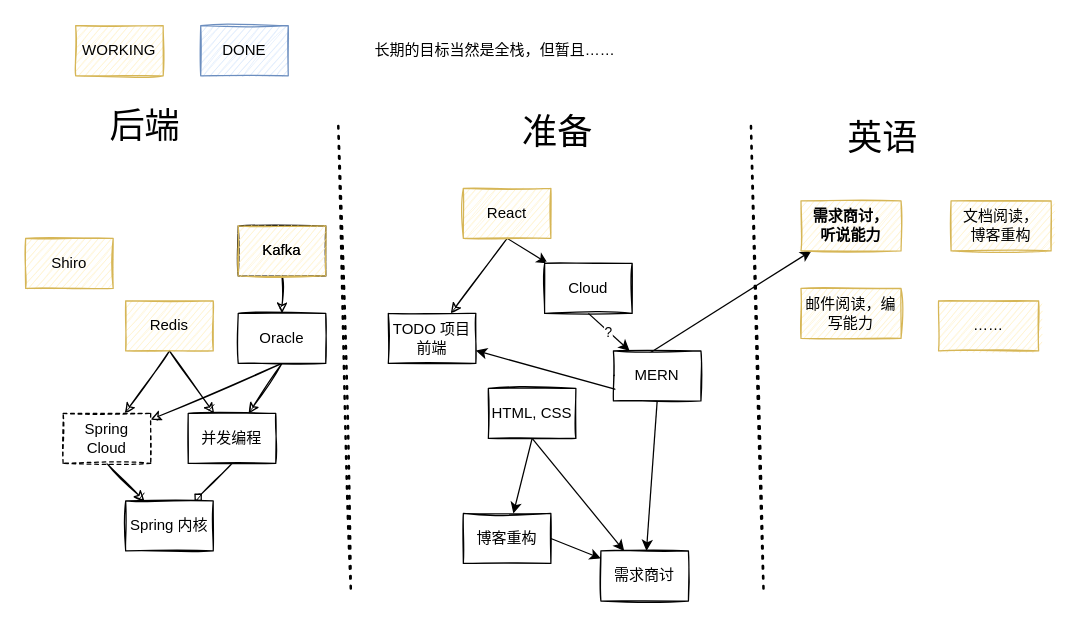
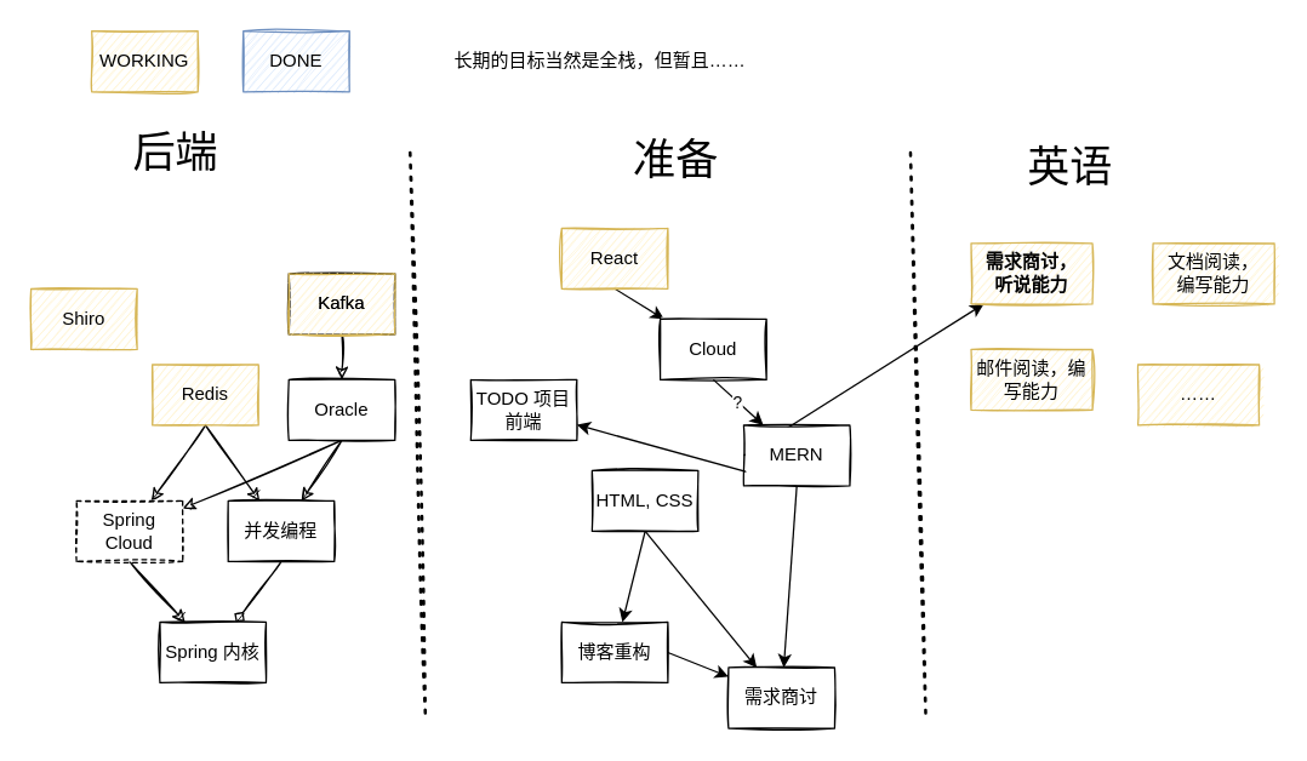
- <mxCell id="32" value="文档阅读，&lt;br&gt;博客重构" style="whiteSpace=wrap;html=1;sketch=1;fontFamily=Helvetica;fillColor=#fff2cc;strokeColor=#d6b656;" parent="1" vertex="1"><mxGeometry x="760" y="160" width="80" height="40" as="geometry" /></mxCell>
+ <mxCell id="32" value="文档阅读，&lt;br&gt;编写能力" style="whiteSpace=wrap;html=1;sketch=1;fontFamily=Helvetica;fillColor=#fff2cc;strokeColor=#d6b656;" parent="1" vertex="1"><mxGeometry x="760" y="160" width="80" height="40" as="geometry" /></mxCell>
- <mxCell id="22" style="edgeStyle=none;html=1;exitX=0.5;exitY=1;exitDx=0;exitDy=0;fontSize=28;sketch=1;fontFamily=Helvetica;" parent="1" source="24" target="25" edge="1"><mxGeometry relative="1" as="geometry" /></mxCell>
- <mxCell id="15" value="Spring 内核" style="whiteSpace=wrap;html=1;sketch=1;fontFamily=Helvetica;" parent="1" vertex="1"><mxGeometry x="100" y="400" width="70" height="40" as="geometry" /></mxCell>
+ <mxCell id="15" value="Spring 内核" style="whiteSpace=wrap;html=1;sketch=1;fontFamily=Helvetica;" parent="1" vertex="1"><mxGeometry x="105" y="410" width="70" height="40" as="geometry" /></mxCell>
